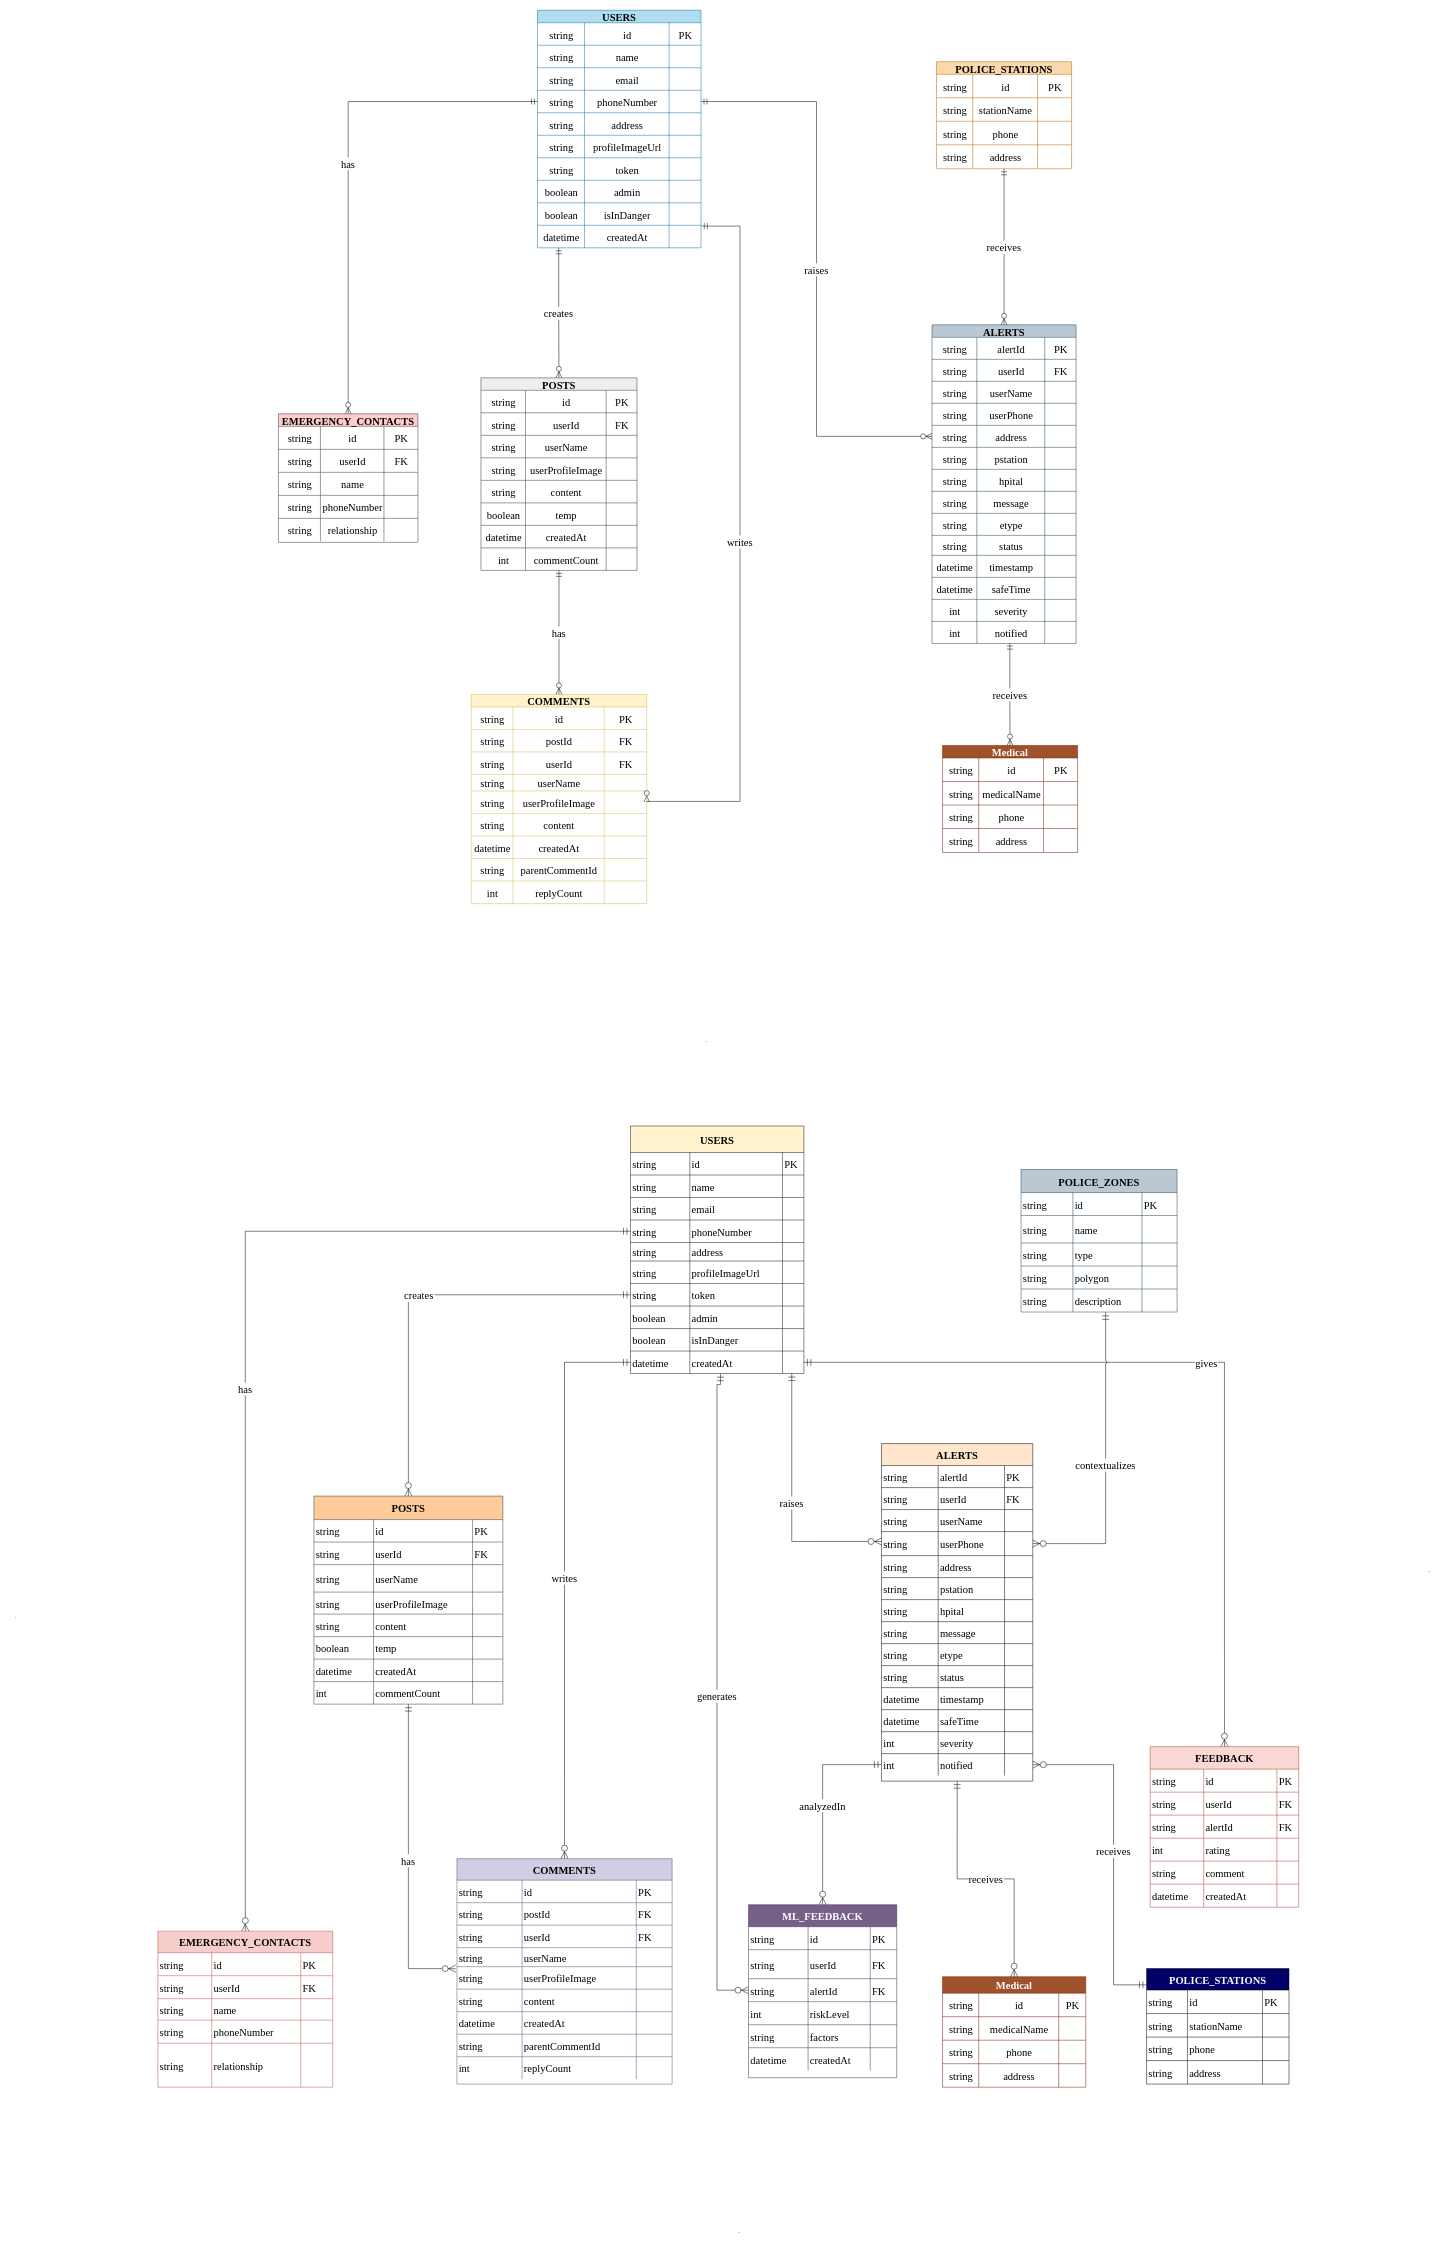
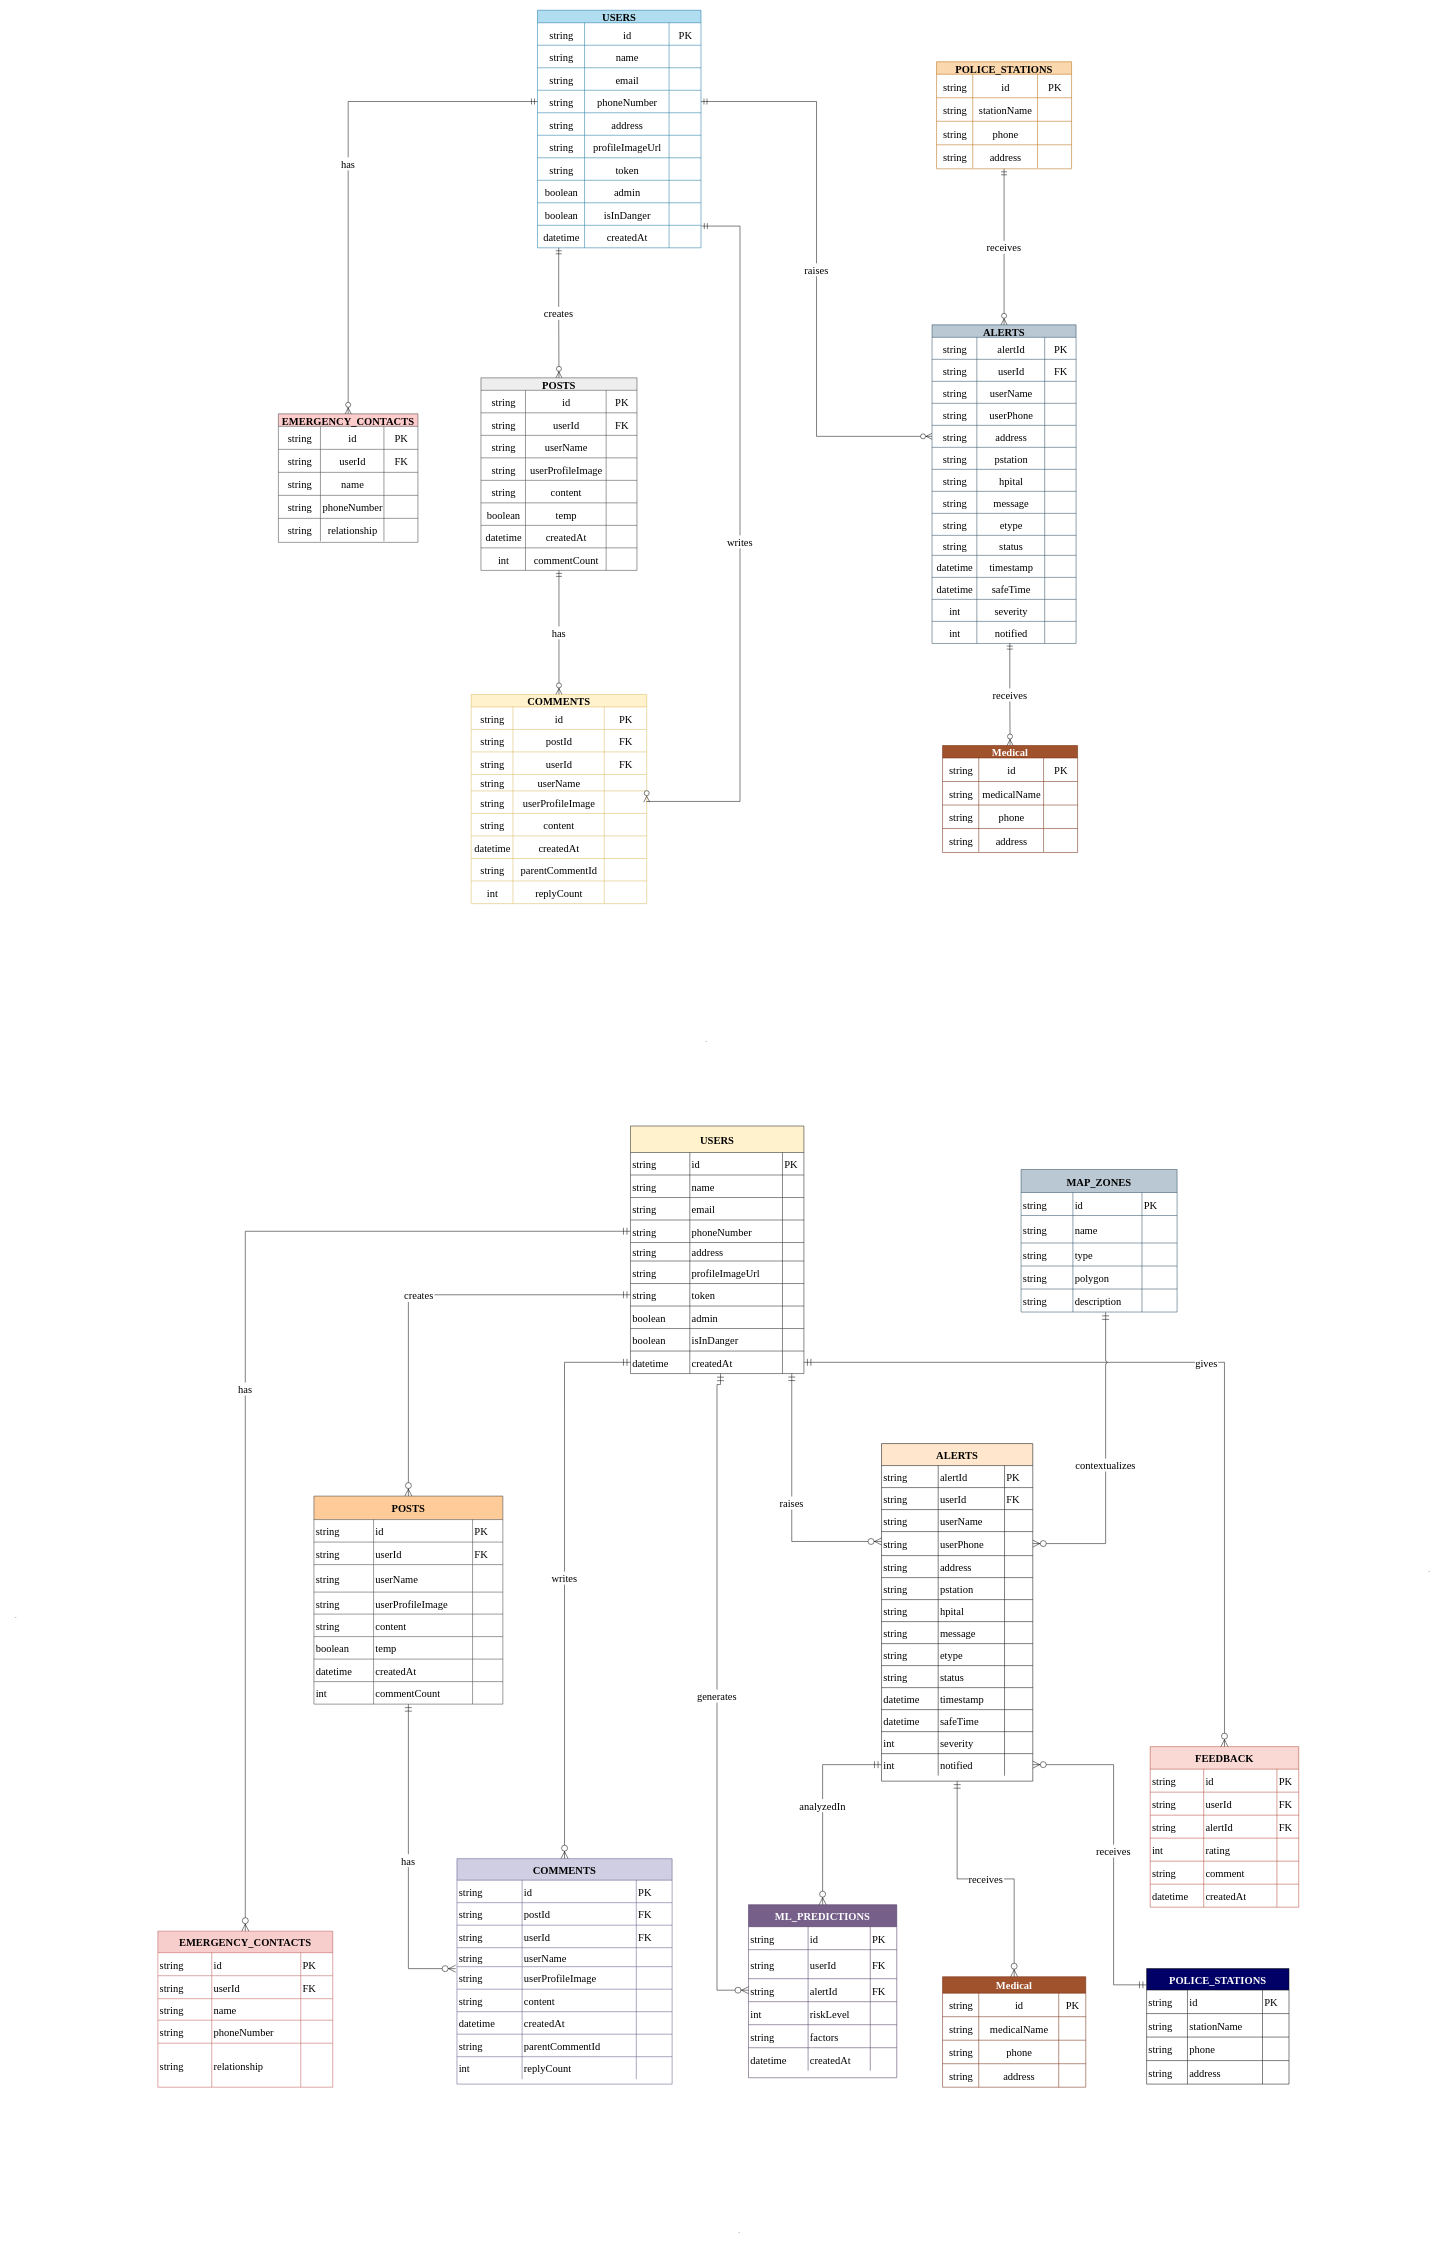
- <mxCell id="463" value="POLICE_ZONES" style="shape=table;startSize=46;container=1;collapsible=0;childLayout=tableLayout;fixedRows=1;rowLines=1;fontStyle=1;align=center;resizeLast=1;fontSize=21;fontFamily=Verdana;fillColor=#bac8d3;strokeColor=#23445d;" parent="1" vertex="1"><mxGeometry x="2041" y="2338" width="312" height="285" as="geometry" /></mxCell>
+ <mxCell id="463" value="MAP_ZONES" style="shape=table;startSize=46;container=1;collapsible=0;childLayout=tableLayout;fixedRows=1;rowLines=1;fontStyle=1;align=center;resizeLast=1;fontSize=21;fontFamily=Verdana;fillColor=#bac8d3;strokeColor=#23445d;" parent="1" vertex="1"><mxGeometry x="2041" y="2338" width="312" height="285" as="geometry" /></mxCell>
- <mxCell id="438" value="ML_FEEDBACK" style="shape=table;startSize=44;container=1;collapsible=0;childLayout=tableLayout;fixedRows=1;rowLines=1;fontStyle=1;align=center;resizeLast=1;fontSize=21;fontFamily=Verdana;fillColor=#76608a;fontColor=#ffffff;strokeColor=#432D57;" parent="1" vertex="1"><mxGeometry x="1496" y="3808" width="296.437" height="346" as="geometry" /></mxCell>
+ <mxCell id="438" value="ML_PREDICTIONS" style="shape=table;startSize=44;container=1;collapsible=0;childLayout=tableLayout;fixedRows=1;rowLines=1;fontStyle=1;align=center;resizeLast=1;fontSize=21;fontFamily=Verdana;fillColor=#76608a;fontColor=#ffffff;strokeColor=#432D57;" parent="1" vertex="1"><mxGeometry x="1496" y="3808" width="296.437" height="346" as="geometry" /></mxCell>
